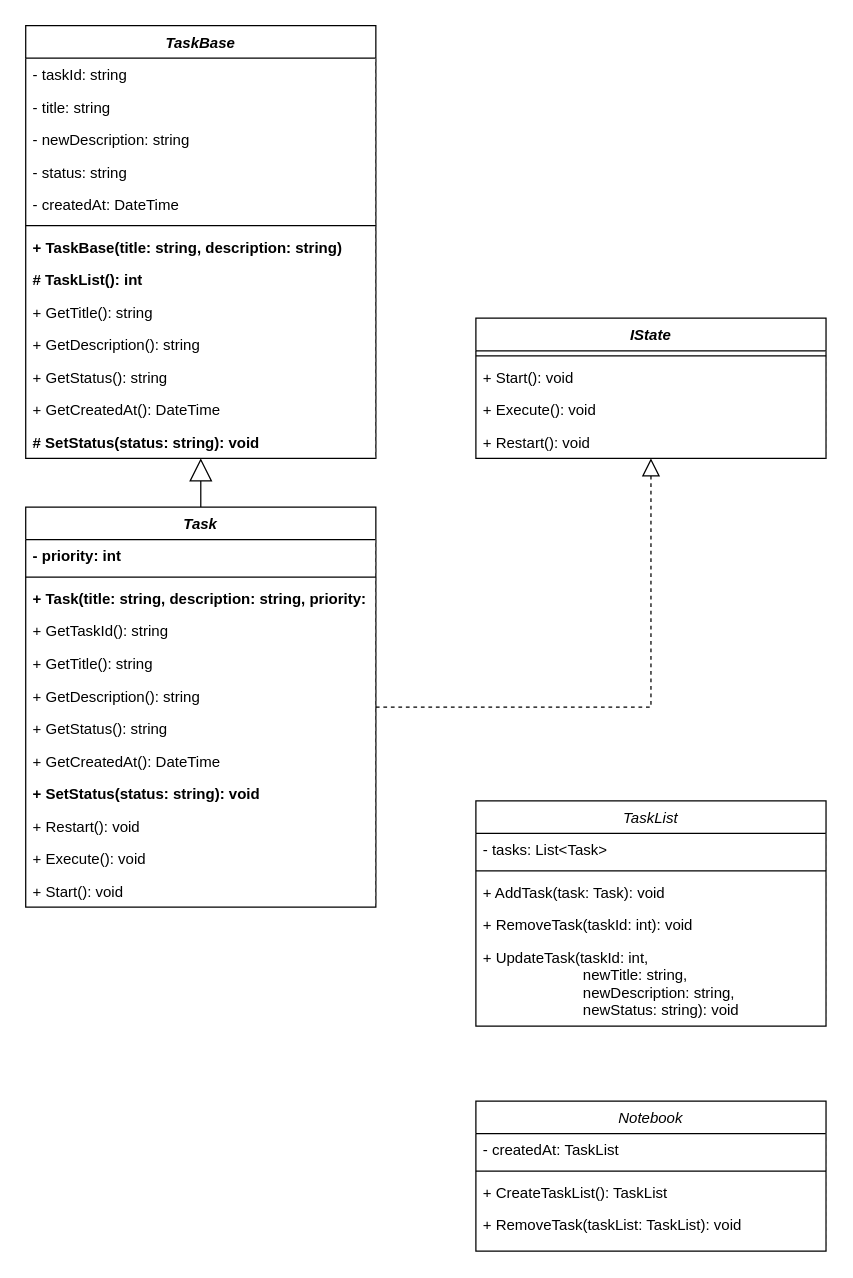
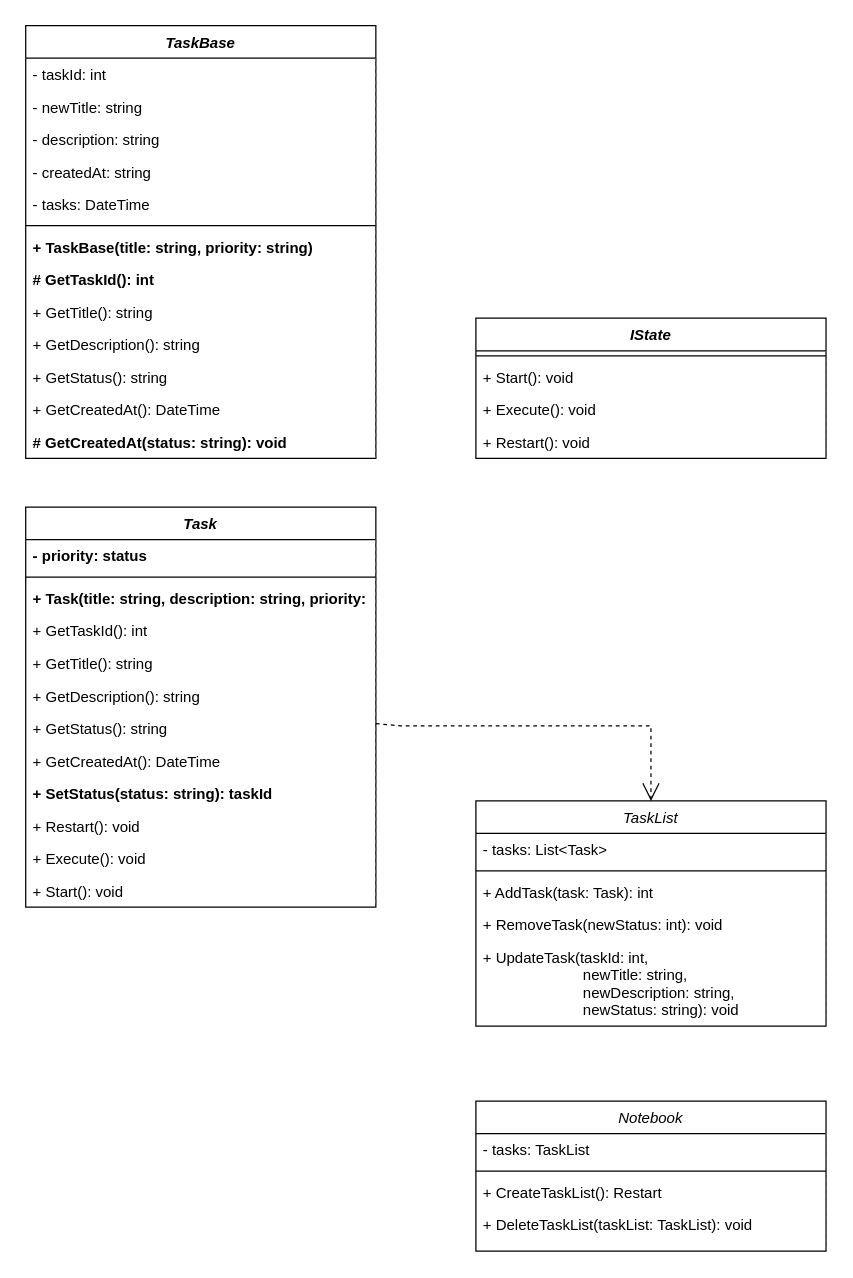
- <mxCell id="3" value="- taskId: string" style="text;align=left;verticalAlign=top;spacingLeft=4;spacingRight=4;overflow=hidden;rotatable=0;points=[[0,0.5],[1,0.5]];portConstraint=eastwest;" parent="2" vertex="1"><mxGeometry y="26" width="280" height="26" as="geometry" /></mxCell>
+ <mxCell id="3" value="- taskId: int" style="text;align=left;verticalAlign=top;spacingLeft=4;spacingRight=4;overflow=hidden;rotatable=0;points=[[0,0.5],[1,0.5]];portConstraint=eastwest;" parent="2" vertex="1"><mxGeometry y="26" width="280" height="26" as="geometry" /></mxCell>
- <mxCell id="4" value="- title: string" style="text;align=left;verticalAlign=top;spacingLeft=4;spacingRight=4;overflow=hidden;rotatable=0;points=[[0,0.5],[1,0.5]];portConstraint=eastwest;rounded=0;shadow=0;html=0;" parent="2" vertex="1"><mxGeometry y="52" width="280" height="26" as="geometry" /></mxCell>
+ <mxCell id="4" value="- newTitle: string" style="text;align=left;verticalAlign=top;spacingLeft=4;spacingRight=4;overflow=hidden;rotatable=0;points=[[0,0.5],[1,0.5]];portConstraint=eastwest;rounded=0;shadow=0;html=0;" parent="2" vertex="1"><mxGeometry y="52" width="280" height="26" as="geometry" /></mxCell>
- <mxCell id="5" value="- newDescription: string" style="text;align=left;verticalAlign=top;spacingLeft=4;spacingRight=4;overflow=hidden;rotatable=0;points=[[0,0.5],[1,0.5]];portConstraint=eastwest;rounded=0;shadow=0;html=0;" parent="2" vertex="1"><mxGeometry y="78" width="280" height="26" as="geometry" /></mxCell>
+ <mxCell id="5" value="- description: string" style="text;align=left;verticalAlign=top;spacingLeft=4;spacingRight=4;overflow=hidden;rotatable=0;points=[[0,0.5],[1,0.5]];portConstraint=eastwest;rounded=0;shadow=0;html=0;" parent="2" vertex="1"><mxGeometry y="78" width="280" height="26" as="geometry" /></mxCell>
- <mxCell id="6" value="- status: string" style="text;align=left;verticalAlign=top;spacingLeft=4;spacingRight=4;overflow=hidden;rotatable=0;points=[[0,0.5],[1,0.5]];portConstraint=eastwest;rounded=0;shadow=0;html=0;" parent="2" vertex="1"><mxGeometry y="104" width="280" height="26" as="geometry" /></mxCell>
+ <mxCell id="6" value="- createdAt: string" style="text;align=left;verticalAlign=top;spacingLeft=4;spacingRight=4;overflow=hidden;rotatable=0;points=[[0,0.5],[1,0.5]];portConstraint=eastwest;rounded=0;shadow=0;html=0;" parent="2" vertex="1"><mxGeometry y="104" width="280" height="26" as="geometry" /></mxCell>
- <mxCell id="7" value="- createdAt: DateTime" style="text;align=left;verticalAlign=top;spacingLeft=4;spacingRight=4;overflow=hidden;rotatable=0;points=[[0,0.5],[1,0.5]];portConstraint=eastwest;" parent="2" vertex="1"><mxGeometry y="130" width="280" height="26" as="geometry" /></mxCell>
+ <mxCell id="7" value="- tasks: DateTime" style="text;align=left;verticalAlign=top;spacingLeft=4;spacingRight=4;overflow=hidden;rotatable=0;points=[[0,0.5],[1,0.5]];portConstraint=eastwest;" parent="2" vertex="1"><mxGeometry y="130" width="280" height="26" as="geometry" /></mxCell>
- <mxCell id="9" value="+ TaskBase(title: string, description: string)" style="text;align=left;verticalAlign=top;spacingLeft=4;spacingRight=4;overflow=hidden;rotatable=0;points=[[0,0.5],[1,0.5]];portConstraint=eastwest;fontStyle=1" parent="2" vertex="1"><mxGeometry y="164" width="280" height="26" as="geometry" /></mxCell>
+ <mxCell id="9" value="+ TaskBase(title: string, priority: string)" style="text;align=left;verticalAlign=top;spacingLeft=4;spacingRight=4;overflow=hidden;rotatable=0;points=[[0,0.5],[1,0.5]];portConstraint=eastwest;fontStyle=1" parent="2" vertex="1"><mxGeometry y="164" width="280" height="26" as="geometry" /></mxCell>
- <mxCell id="10" value="# TaskList(): int " style="text;align=left;verticalAlign=top;spacingLeft=4;spacingRight=4;overflow=hidden;rotatable=0;points=[[0,0.5],[1,0.5]];portConstraint=eastwest;fontStyle=1" parent="2" vertex="1"><mxGeometry y="190" width="280" height="26" as="geometry" /></mxCell>
+ <mxCell id="10" value="# GetTaskId(): int " style="text;align=left;verticalAlign=top;spacingLeft=4;spacingRight=4;overflow=hidden;rotatable=0;points=[[0,0.5],[1,0.5]];portConstraint=eastwest;fontStyle=1" parent="2" vertex="1"><mxGeometry y="190" width="280" height="26" as="geometry" /></mxCell>
- <mxCell id="15" value="# SetStatus(status: string): void" style="text;align=left;verticalAlign=top;spacingLeft=4;spacingRight=4;overflow=hidden;rotatable=0;points=[[0,0.5],[1,0.5]];portConstraint=eastwest;fontStyle=1" parent="2" vertex="1"><mxGeometry y="320" width="280" height="26" as="geometry" /></mxCell>
+ <mxCell id="15" value="# GetCreatedAt(status: string): void" style="text;align=left;verticalAlign=top;spacingLeft=4;spacingRight=4;overflow=hidden;rotatable=0;points=[[0,0.5],[1,0.5]];portConstraint=eastwest;fontStyle=1" parent="2" vertex="1"><mxGeometry y="320" width="280" height="26" as="geometry" /></mxCell>
- <mxCell id="41" value="" style="endArrow=block;endSize=16;endFill=0;html=1;rounded=0;exitX=0.5;exitY=0;exitDx=0;exitDy=0;" parent="1" source="22" target="2" edge="1"><mxGeometry width="160" relative="1" as="geometry"><mxPoint x="130" y="420" as="sourcePoint" /><mxPoint x="290" y="420" as="targetPoint" /></mxGeometry></mxCell>
- <mxCell id="23" value="- priority: int" style="text;align=left;verticalAlign=top;spacingLeft=4;spacingRight=4;overflow=hidden;rotatable=0;points=[[0,0.5],[1,0.5]];portConstraint=eastwest;fontStyle=1" parent="22" vertex="1"><mxGeometry y="26" width="280" height="26" as="geometry" /></mxCell>
+ <mxCell id="23" value="- priority: status" style="text;align=left;verticalAlign=top;spacingLeft=4;spacingRight=4;overflow=hidden;rotatable=0;points=[[0,0.5],[1,0.5]];portConstraint=eastwest;fontStyle=1" parent="22" vertex="1"><mxGeometry y="26" width="280" height="26" as="geometry" /></mxCell>
- <mxCell id="26" value="+ GetTaskId(): string " style="text;align=left;verticalAlign=top;spacingLeft=4;spacingRight=4;overflow=hidden;rotatable=0;points=[[0,0.5],[1,0.5]];portConstraint=eastwest;" parent="22" vertex="1"><mxGeometry y="86" width="280" height="26" as="geometry" /></mxCell>
+ <mxCell id="26" value="+ GetTaskId(): int " style="text;align=left;verticalAlign=top;spacingLeft=4;spacingRight=4;overflow=hidden;rotatable=0;points=[[0,0.5],[1,0.5]];portConstraint=eastwest;" parent="22" vertex="1"><mxGeometry y="86" width="280" height="26" as="geometry" /></mxCell>
- <mxCell id="40" value="" style="endArrow=block;dashed=1;endFill=0;endSize=12;html=1;rounded=0;" parent="1" source="22" target="35" edge="1"><mxGeometry width="160" relative="1" as="geometry"><mxPoint x="240" y="200" as="sourcePoint" /><mxPoint x="400" y="200" as="targetPoint" /><Array as="points"><mxPoint x="520" y="565" /></Array></mxGeometry></mxCell>
+ <mxCell id="42" value="" style="endArrow=open;endSize=12;dashed=1;html=1;rounded=0;" parent="1" source="22" target="16" edge="1"><mxGeometry width="160" relative="1" as="geometry"><mxPoint x="400" y="200" as="sourcePoint" /><mxPoint x="560" y="200" as="targetPoint" /><Array as="points"><mxPoint x="320" y="580" /><mxPoint x="380" y="580" /><mxPoint x="520" y="580" /></Array></mxGeometry></mxCell>
- <mxCell id="31" value="+ SetStatus(status: string): void" style="text;align=left;verticalAlign=top;spacingLeft=4;spacingRight=4;overflow=hidden;rotatable=0;points=[[0,0.5],[1,0.5]];portConstraint=eastwest;fontStyle=1" parent="22" vertex="1"><mxGeometry y="216" width="280" height="26" as="geometry" /></mxCell>
+ <mxCell id="31" value="+ SetStatus(status: string): taskId" style="text;align=left;verticalAlign=top;spacingLeft=4;spacingRight=4;overflow=hidden;rotatable=0;points=[[0,0.5],[1,0.5]];portConstraint=eastwest;fontStyle=1" parent="22" vertex="1"><mxGeometry y="216" width="280" height="26" as="geometry" /></mxCell>
- <mxCell id="19" value="+ AddTask(task: Task): void" style="text;align=left;verticalAlign=top;spacingLeft=4;spacingRight=4;overflow=hidden;rotatable=0;points=[[0,0.5],[1,0.5]];portConstraint=eastwest;" parent="16" vertex="1"><mxGeometry y="60" width="280" height="26" as="geometry" /></mxCell>
+ <mxCell id="19" value="+ AddTask(task: Task): int" style="text;align=left;verticalAlign=top;spacingLeft=4;spacingRight=4;overflow=hidden;rotatable=0;points=[[0,0.5],[1,0.5]];portConstraint=eastwest;" parent="16" vertex="1"><mxGeometry y="60" width="280" height="26" as="geometry" /></mxCell>
- <mxCell id="20" value="+ RemoveTask(taskId: int): void" style="text;align=left;verticalAlign=top;spacingLeft=4;spacingRight=4;overflow=hidden;rotatable=0;points=[[0,0.5],[1,0.5]];portConstraint=eastwest;" parent="16" vertex="1"><mxGeometry y="86" width="280" height="26" as="geometry" /></mxCell>
+ <mxCell id="20" value="+ RemoveTask(newStatus: int): void" style="text;align=left;verticalAlign=top;spacingLeft=4;spacingRight=4;overflow=hidden;rotatable=0;points=[[0,0.5],[1,0.5]];portConstraint=eastwest;" parent="16" vertex="1"><mxGeometry y="86" width="280" height="26" as="geometry" /></mxCell>
- <mxCell id="44" value="- createdAt: TaskList" style="text;align=left;verticalAlign=top;spacingLeft=4;spacingRight=4;overflow=hidden;rotatable=0;points=[[0,0.5],[1,0.5]];portConstraint=eastwest;" parent="43" vertex="1"><mxGeometry y="26" width="280" height="26" as="geometry" /></mxCell>
+ <mxCell id="44" value="- tasks: TaskList" style="text;align=left;verticalAlign=top;spacingLeft=4;spacingRight=4;overflow=hidden;rotatable=0;points=[[0,0.5],[1,0.5]];portConstraint=eastwest;" parent="43" vertex="1"><mxGeometry y="26" width="280" height="26" as="geometry" /></mxCell>
- <mxCell id="46" value="+ CreateTaskList(): TaskList" style="text;align=left;verticalAlign=top;spacingLeft=4;spacingRight=4;overflow=hidden;rotatable=0;points=[[0,0.5],[1,0.5]];portConstraint=eastwest;" parent="43" vertex="1"><mxGeometry y="60" width="280" height="26" as="geometry" /></mxCell>
+ <mxCell id="46" value="+ CreateTaskList(): Restart" style="text;align=left;verticalAlign=top;spacingLeft=4;spacingRight=4;overflow=hidden;rotatable=0;points=[[0,0.5],[1,0.5]];portConstraint=eastwest;" parent="43" vertex="1"><mxGeometry y="60" width="280" height="26" as="geometry" /></mxCell>
- <mxCell id="47" value="+ RemoveTask(taskList: TaskList): void" style="text;align=left;verticalAlign=top;spacingLeft=4;spacingRight=4;overflow=hidden;rotatable=0;points=[[0,0.5],[1,0.5]];portConstraint=eastwest;" parent="43" vertex="1"><mxGeometry y="86" width="280" height="26" as="geometry" /></mxCell>
+ <mxCell id="47" value="+ DeleteTaskList(taskList: TaskList): void" style="text;align=left;verticalAlign=top;spacingLeft=4;spacingRight=4;overflow=hidden;rotatable=0;points=[[0,0.5],[1,0.5]];portConstraint=eastwest;" parent="43" vertex="1"><mxGeometry y="86" width="280" height="26" as="geometry" /></mxCell>
